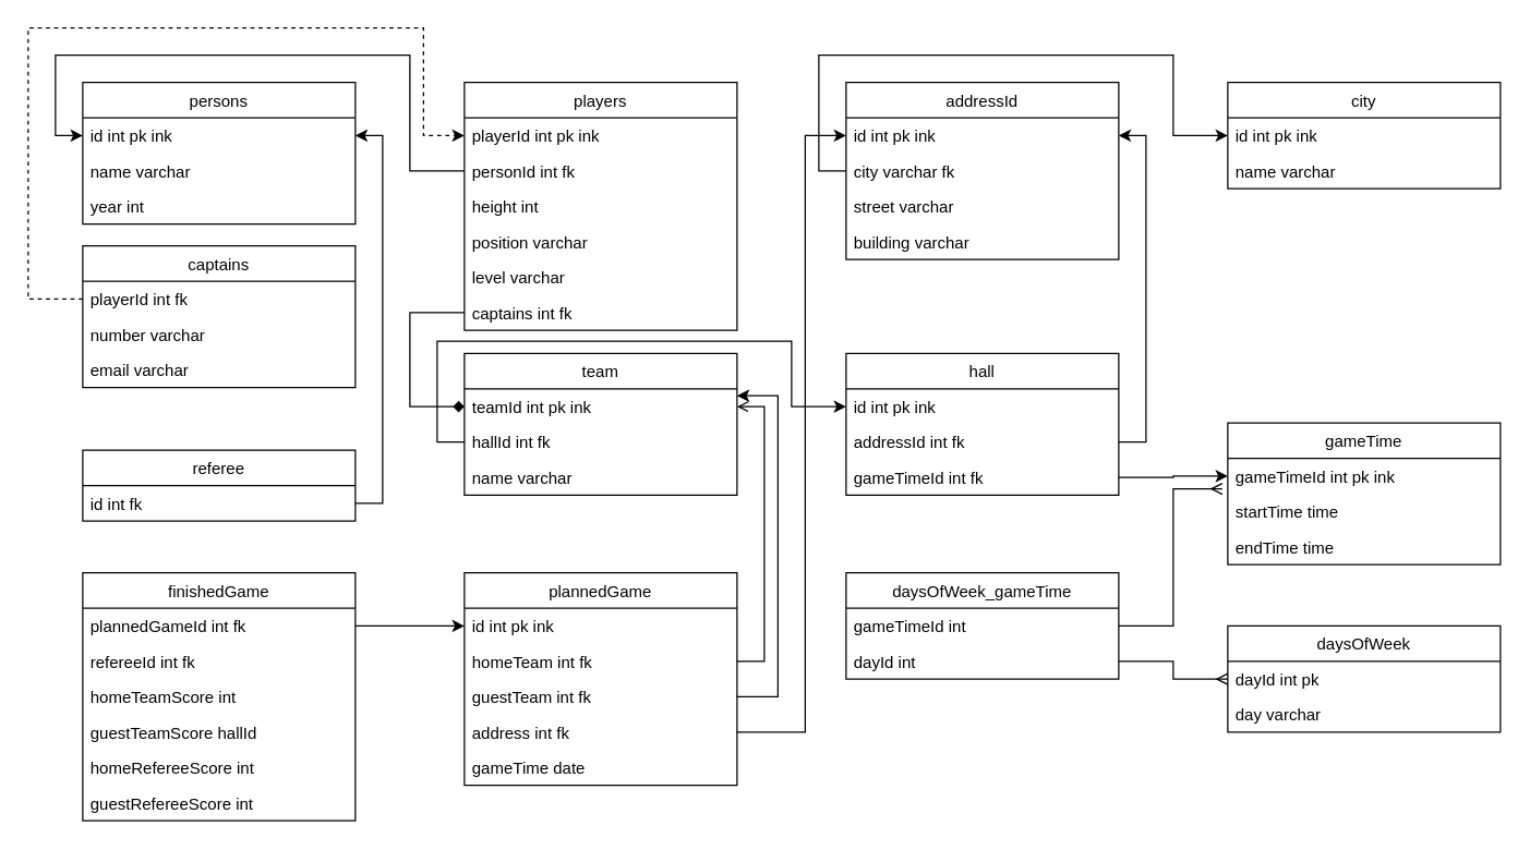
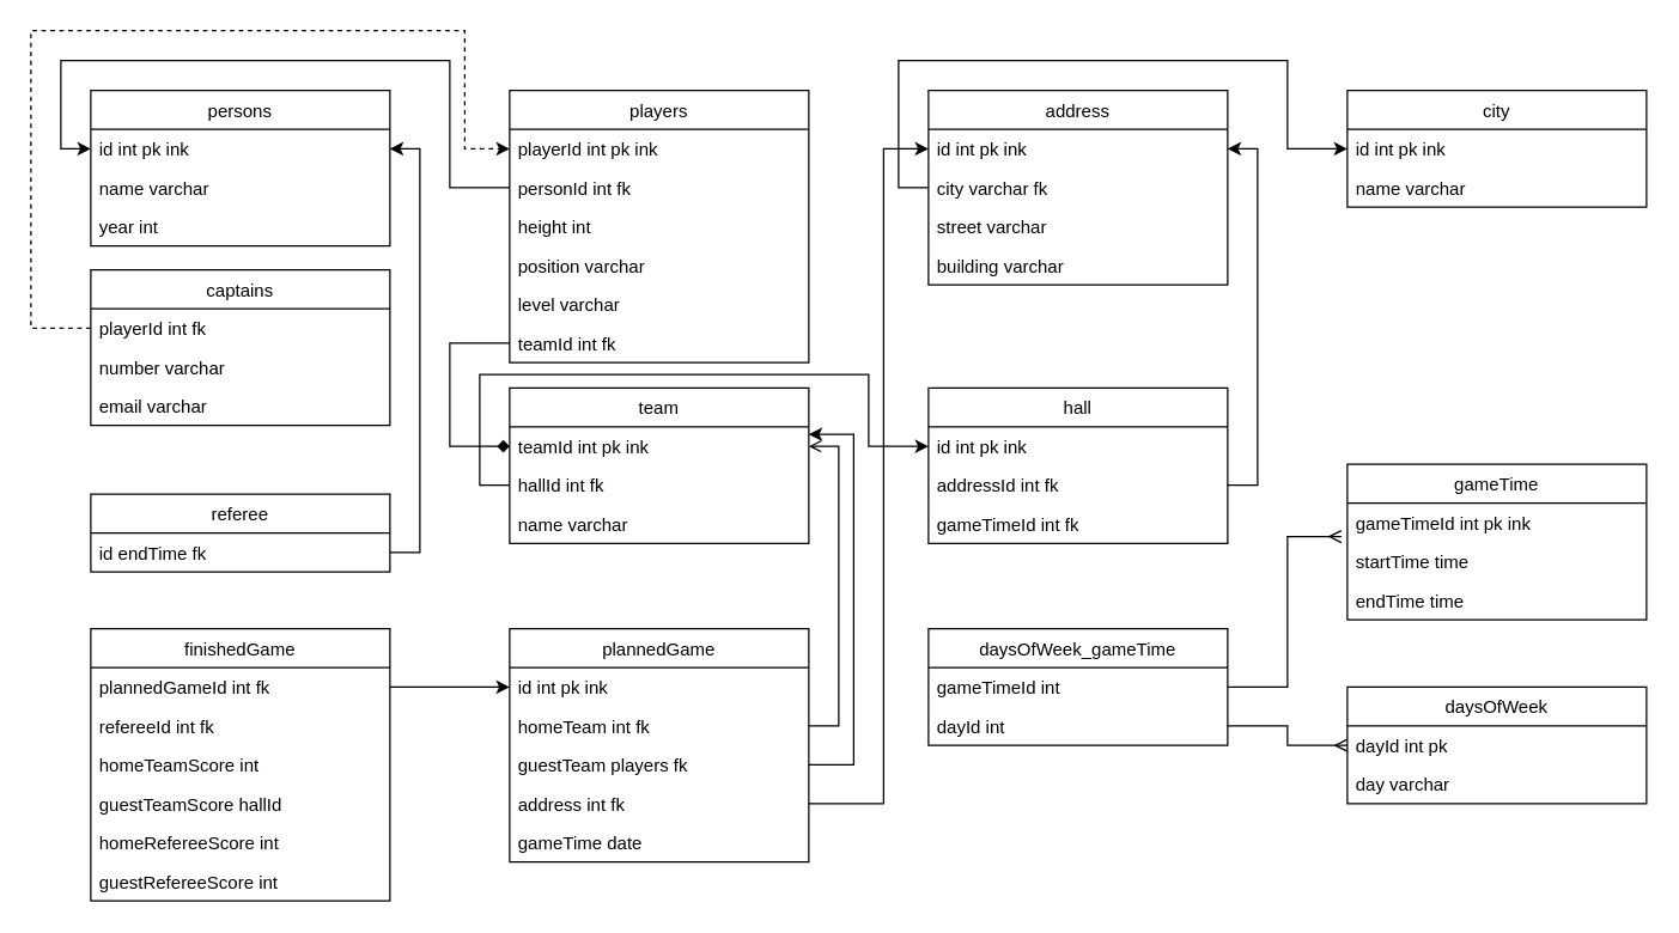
- <mxCell id="35" value="addressId" style="swimlane;fontStyle=0;childLayout=stackLayout;horizontal=1;startSize=26;fillColor=none;horizontalStack=0;resizeParent=1;resizeParentMax=0;resizeLast=0;collapsible=1;marginBottom=0;" vertex="1" parent="1"><mxGeometry x="620" y="60" width="200" height="130" as="geometry" /></mxCell>
+ <mxCell id="35" value="address" style="swimlane;fontStyle=0;childLayout=stackLayout;horizontal=1;startSize=26;fillColor=none;horizontalStack=0;resizeParent=1;resizeParentMax=0;resizeLast=0;collapsible=1;marginBottom=0;" vertex="1" parent="1"><mxGeometry x="620" y="60" width="200" height="130" as="geometry" /></mxCell>
- <mxCell id="20" value="captains int fk" style="text;strokeColor=none;fillColor=none;align=left;verticalAlign=top;spacingLeft=4;spacingRight=4;overflow=hidden;rotatable=0;points=[[0,0.5],[1,0.5]];portConstraint=eastwest;" vertex="1" parent="14"><mxGeometry y="156" width="200" height="26" as="geometry" /></mxCell>
+ <mxCell id="20" value="teamId int fk" style="text;strokeColor=none;fillColor=none;align=left;verticalAlign=top;spacingLeft=4;spacingRight=4;overflow=hidden;rotatable=0;points=[[0,0.5],[1,0.5]];portConstraint=eastwest;" vertex="1" parent="14"><mxGeometry y="156" width="200" height="26" as="geometry" /></mxCell>
- <mxCell id="61" style="edgeStyle=orthogonalEdgeStyle;rounded=0;orthogonalLoop=1;jettySize=auto;html=1;exitX=1;exitY=0.5;exitDx=0;exitDy=0;entryX=0;entryY=0.5;entryDx=0;entryDy=0;" edge="1" parent="1" source="24" target="26"><mxGeometry relative="1" as="geometry" /></mxCell>
- <mxCell id="70" value="id int fk" style="text;strokeColor=none;fillColor=none;align=left;verticalAlign=top;spacingLeft=4;spacingRight=4;overflow=hidden;rotatable=0;points=[[0,0.5],[1,0.5]];portConstraint=eastwest;" vertex="1" parent="69"><mxGeometry y="26" width="200" height="26" as="geometry" /></mxCell>
+ <mxCell id="70" value="id endTime fk" style="text;strokeColor=none;fillColor=none;align=left;verticalAlign=top;spacingLeft=4;spacingRight=4;overflow=hidden;rotatable=0;points=[[0,0.5],[1,0.5]];portConstraint=eastwest;" vertex="1" parent="69"><mxGeometry y="26" width="200" height="26" as="geometry" /></mxCell>
- <mxCell id="46" value="guestTeam int fk" style="text;strokeColor=none;fillColor=none;align=left;verticalAlign=top;spacingLeft=4;spacingRight=4;overflow=hidden;rotatable=0;points=[[0,0.5],[1,0.5]];portConstraint=eastwest;" vertex="1" parent="43"><mxGeometry y="78" width="200" height="26" as="geometry" /></mxCell>
+ <mxCell id="46" value="guestTeam players fk" style="text;strokeColor=none;fillColor=none;align=left;verticalAlign=top;spacingLeft=4;spacingRight=4;overflow=hidden;rotatable=0;points=[[0,0.5],[1,0.5]];portConstraint=eastwest;" vertex="1" parent="43"><mxGeometry y="78" width="200" height="26" as="geometry" /></mxCell>
